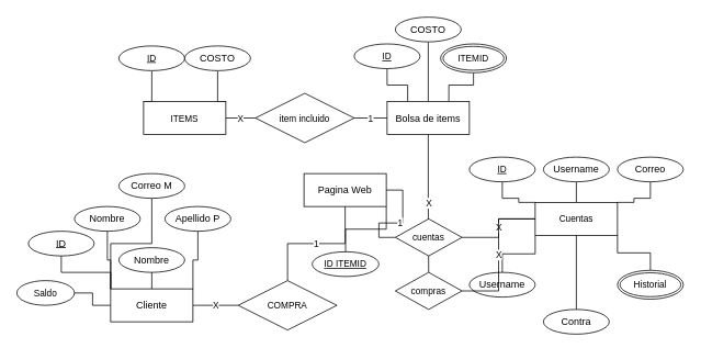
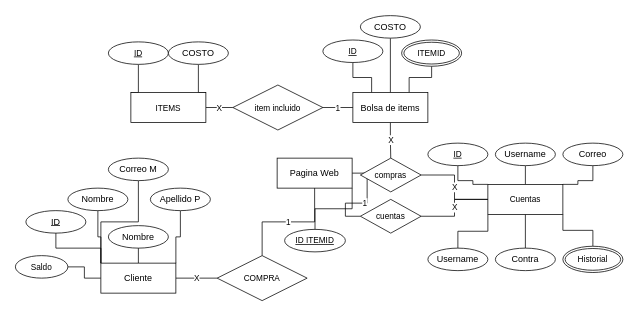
- <mxCell id="54" value="compras" style="shape=rhombus;perimeter=rhombusPerimeter;whiteSpace=wrap;html=1;align=center;strokeColor=default;fontFamily=Helvetica;fontSize=11;fontColor=default;fillColor=default;" vertex="1" parent="1"><mxGeometry x="480" y="330" width="81" height="45" as="geometry" /></mxCell>
+ <mxCell id="54" value="compras" style="shape=rhombus;perimeter=rhombusPerimeter;whiteSpace=wrap;html=1;align=center;strokeColor=default;fontFamily=Helvetica;fontSize=11;fontColor=default;fillColor=default;" vertex="1" parent="1"><mxGeometry x="480" y="210" width="81" height="45" as="geometry" /></mxCell>
- <mxCell id="48" value="Contra" style="ellipse;whiteSpace=wrap;html=1;align=center;" vertex="1" parent="1"><mxGeometry x="660" y="375" width="80" height="30" as="geometry" /></mxCell>
+ <mxCell id="48" value="Contra" style="ellipse;whiteSpace=wrap;html=1;align=center;" vertex="1" parent="1"><mxGeometry x="660" y="330" width="80" height="30" as="geometry" /></mxCell>
